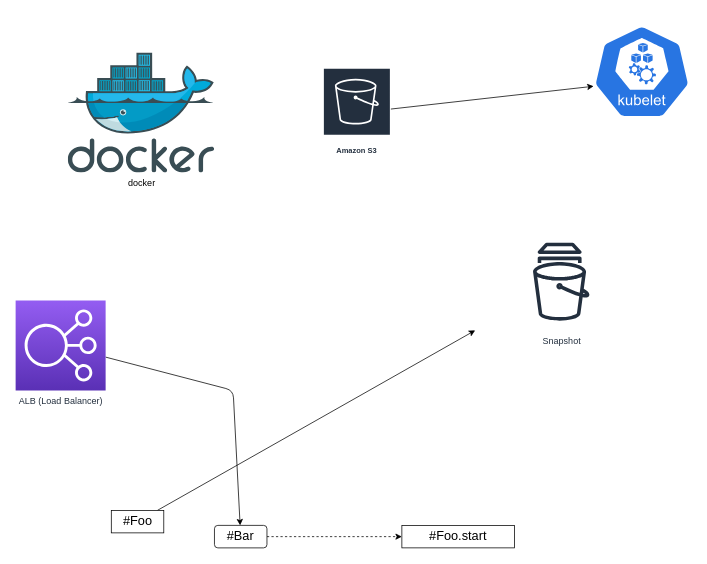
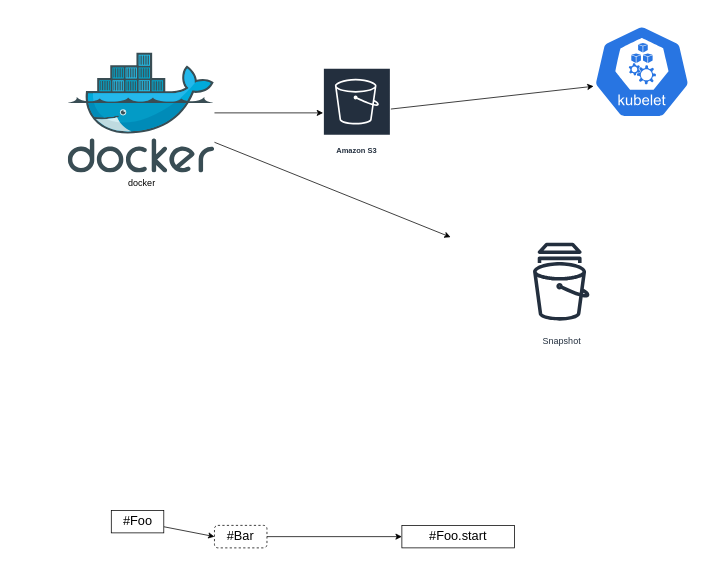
+ <mxCell id="2" style="edgeStyle=none;html=1;" parent="1" source="4" target="6" edge="1"><mxGeometry relative="1" as="geometry" /></mxCell>
+ <mxCell id="3" style="edgeStyle=none;html=1;" edge="1" parent="1" source="4" target="7"><mxGeometry relative="1" as="geometry" /></mxCell>
- <mxCell id="11" value="ALB (Load Balancer)" style="sketch=0;points=[[0,0,0],[0.25,0,0],[0.5,0,0],[0.75,0,0],[1,0,0],[0,1,0],[0.25,1,0],[0.5,1,0],[0.75,1,0],[1,1,0],[0,0.25,0],[0,0.5,0],[0,0.75,0],[1,0.25,0],[1,0.5,0],[1,0.75,0]];outlineConnect=0;fontColor=#232F3E;gradientColor=#945DF2;gradientDirection=north;fillColor=#5A30B5;strokeColor=#ffffff;dashed=0;verticalLabelPosition=bottom;verticalAlign=top;align=center;html=1;fontSize=12;fontStyle=0;aspect=fixed;shape=mxgraph.aws4.resourceIcon;resIcon=mxgraph.aws4.elastic_load_balancing;" vertex="1" parent="1"><mxGeometry x="20" y="400" width="120" height="120" as="geometry" /></mxCell>
- <mxCell id="10" style="edgeStyle=none;html=1;" edge="1" parent="1" source="11" target="15"><mxGeometry relative="1" as="geometry"><Array as="points"><mxPoint x="310" y="520" /></Array></mxGeometry></mxCell>
- <mxCell id="12" style="edgeStyle=none;html=1;fontSize=17;" edge="1" parent="1" source="13" target="7"><mxGeometry relative="1" as="geometry" /></mxCell>
+ <mxCell id="12" style="edgeStyle=none;html=1;entryX=0;entryY=0.5;entryDx=0;entryDy=0;fontSize=17;" edge="1" parent="1" source="13" target="15"><mxGeometry relative="1" as="geometry" /></mxCell>
- <mxCell id="15" value="&lt;font style=&quot;font-size: 17px;&quot;&gt;#Bar&lt;/font&gt;" style="rounded=1;whiteSpace=wrap;html=1;" vertex="1" parent="1"><mxGeometry x="285.12" y="700" width="70" height="30" as="geometry" /></mxCell>
+ <mxCell id="15" value="&lt;font style=&quot;font-size: 17px;&quot;&gt;#Bar&lt;/font&gt;" style="rounded=1;whiteSpace=wrap;html=1;dashed=1;" vertex="1" parent="1"><mxGeometry x="285.12" y="700" width="70" height="30" as="geometry" /></mxCell>
- <mxCell id="14" style="edgeStyle=none;html=1;fontSize=17;dashed=1;" edge="1" parent="1" source="15" target="9"><mxGeometry relative="1" as="geometry" /></mxCell>
+ <mxCell id="14" style="edgeStyle=none;html=1;fontSize=17;" edge="1" parent="1" source="15" target="9"><mxGeometry relative="1" as="geometry" /></mxCell>
